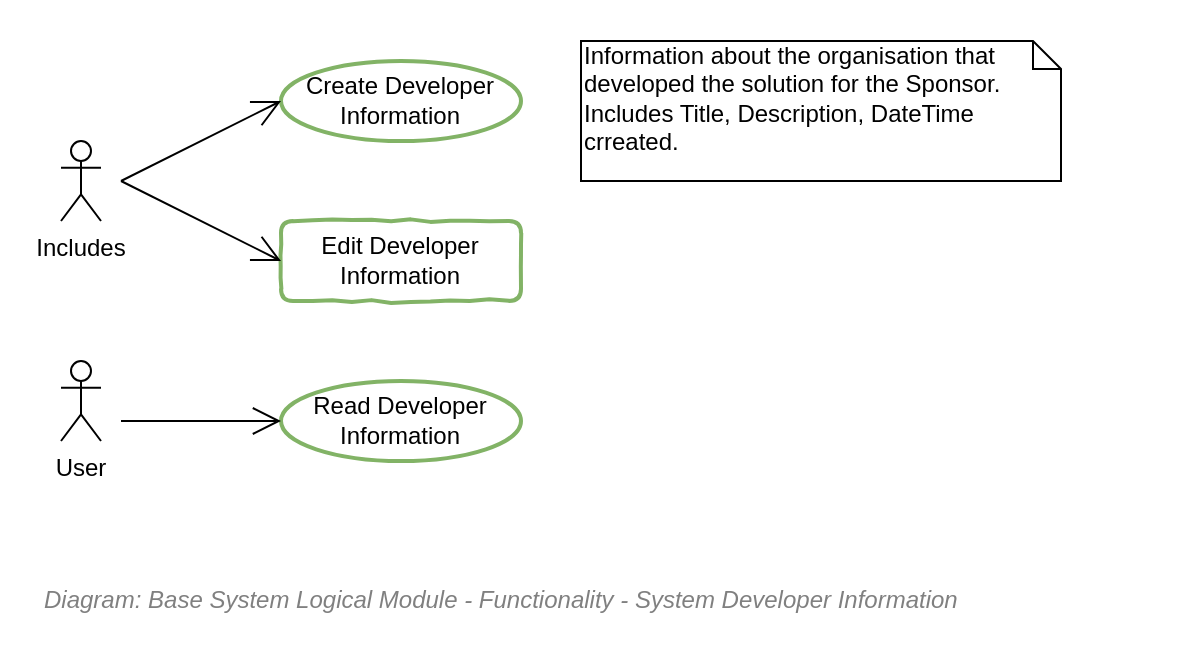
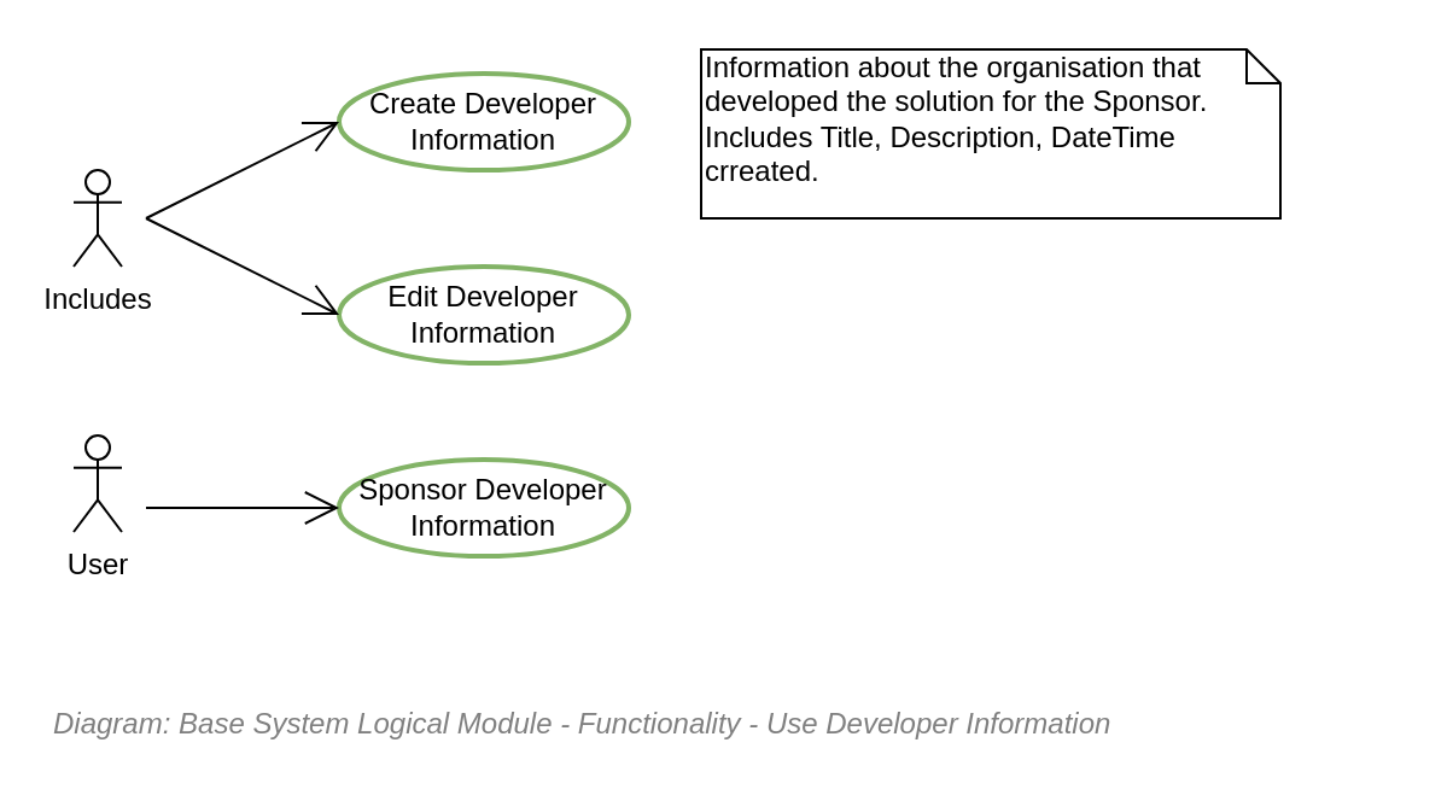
- <mxCell id="2" value="Edit Developer&lt;br style=&quot;font-size: 12px&quot;&gt;Information" style="whiteSpace=wrap;html=1;comic=1;strokeColor=#82b366;strokeWidth=2;fillColor=none;fontSize=12;align=center;rounded=1;" parent="1" vertex="1"><mxGeometry x="140" y="110" width="120" height="40" as="geometry" /></mxCell>
+ <mxCell id="2" value="Edit Developer&lt;br style=&quot;font-size: 12px&quot;&gt;Information" style="ellipse;whiteSpace=wrap;html=1;comic=1;strokeColor=#82b366;strokeWidth=2;fillColor=none;fontSize=12;align=center;" parent="1" vertex="1"><mxGeometry x="140" y="110" width="120" height="40" as="geometry" /></mxCell>
- <mxCell id="4" value="Read Developer&lt;br style=&quot;font-size: 12px&quot;&gt;Information" style="ellipse;whiteSpace=wrap;html=1;comic=1;strokeColor=#82b366;strokeWidth=2;fillColor=none;fontSize=12;align=center;" parent="1" vertex="1"><mxGeometry x="140" y="190" width="120" height="40" as="geometry" /></mxCell>
+ <mxCell id="4" value="Sponsor Developer&lt;br style=&quot;font-size: 12px&quot;&gt;Information" style="ellipse;whiteSpace=wrap;html=1;comic=1;strokeColor=#82b366;strokeWidth=2;fillColor=none;fontSize=12;align=center;" parent="1" vertex="1"><mxGeometry x="140" y="190" width="120" height="40" as="geometry" /></mxCell>
- <mxCell id="13" value="&lt;font style=&quot;font-size: 12px&quot;&gt;Diagram: Base System Logical Module -&amp;nbsp;Functionality -&amp;nbsp;System Developer Information&lt;/font&gt;" style="text;strokeColor=none;fillColor=none;html=1;fontSize=12;fontStyle=2;verticalAlign=middle;align=left;shadow=0;glass=0;comic=0;opacity=30;fontColor=#808080;" parent="12" vertex="1"><mxGeometry x="20" y="290" width="520" height="20" as="geometry" /></mxCell>
+ <mxCell id="13" value="&lt;font style=&quot;font-size: 12px&quot;&gt;Diagram: Base System Logical Module -&amp;nbsp;Functionality -&amp;nbsp;Use Developer Information&lt;/font&gt;" style="text;strokeColor=none;fillColor=none;html=1;fontSize=12;fontStyle=2;verticalAlign=middle;align=left;shadow=0;glass=0;comic=0;opacity=30;fontColor=#808080;" parent="12" vertex="1"><mxGeometry x="20" y="290" width="520" height="20" as="geometry" /></mxCell>
